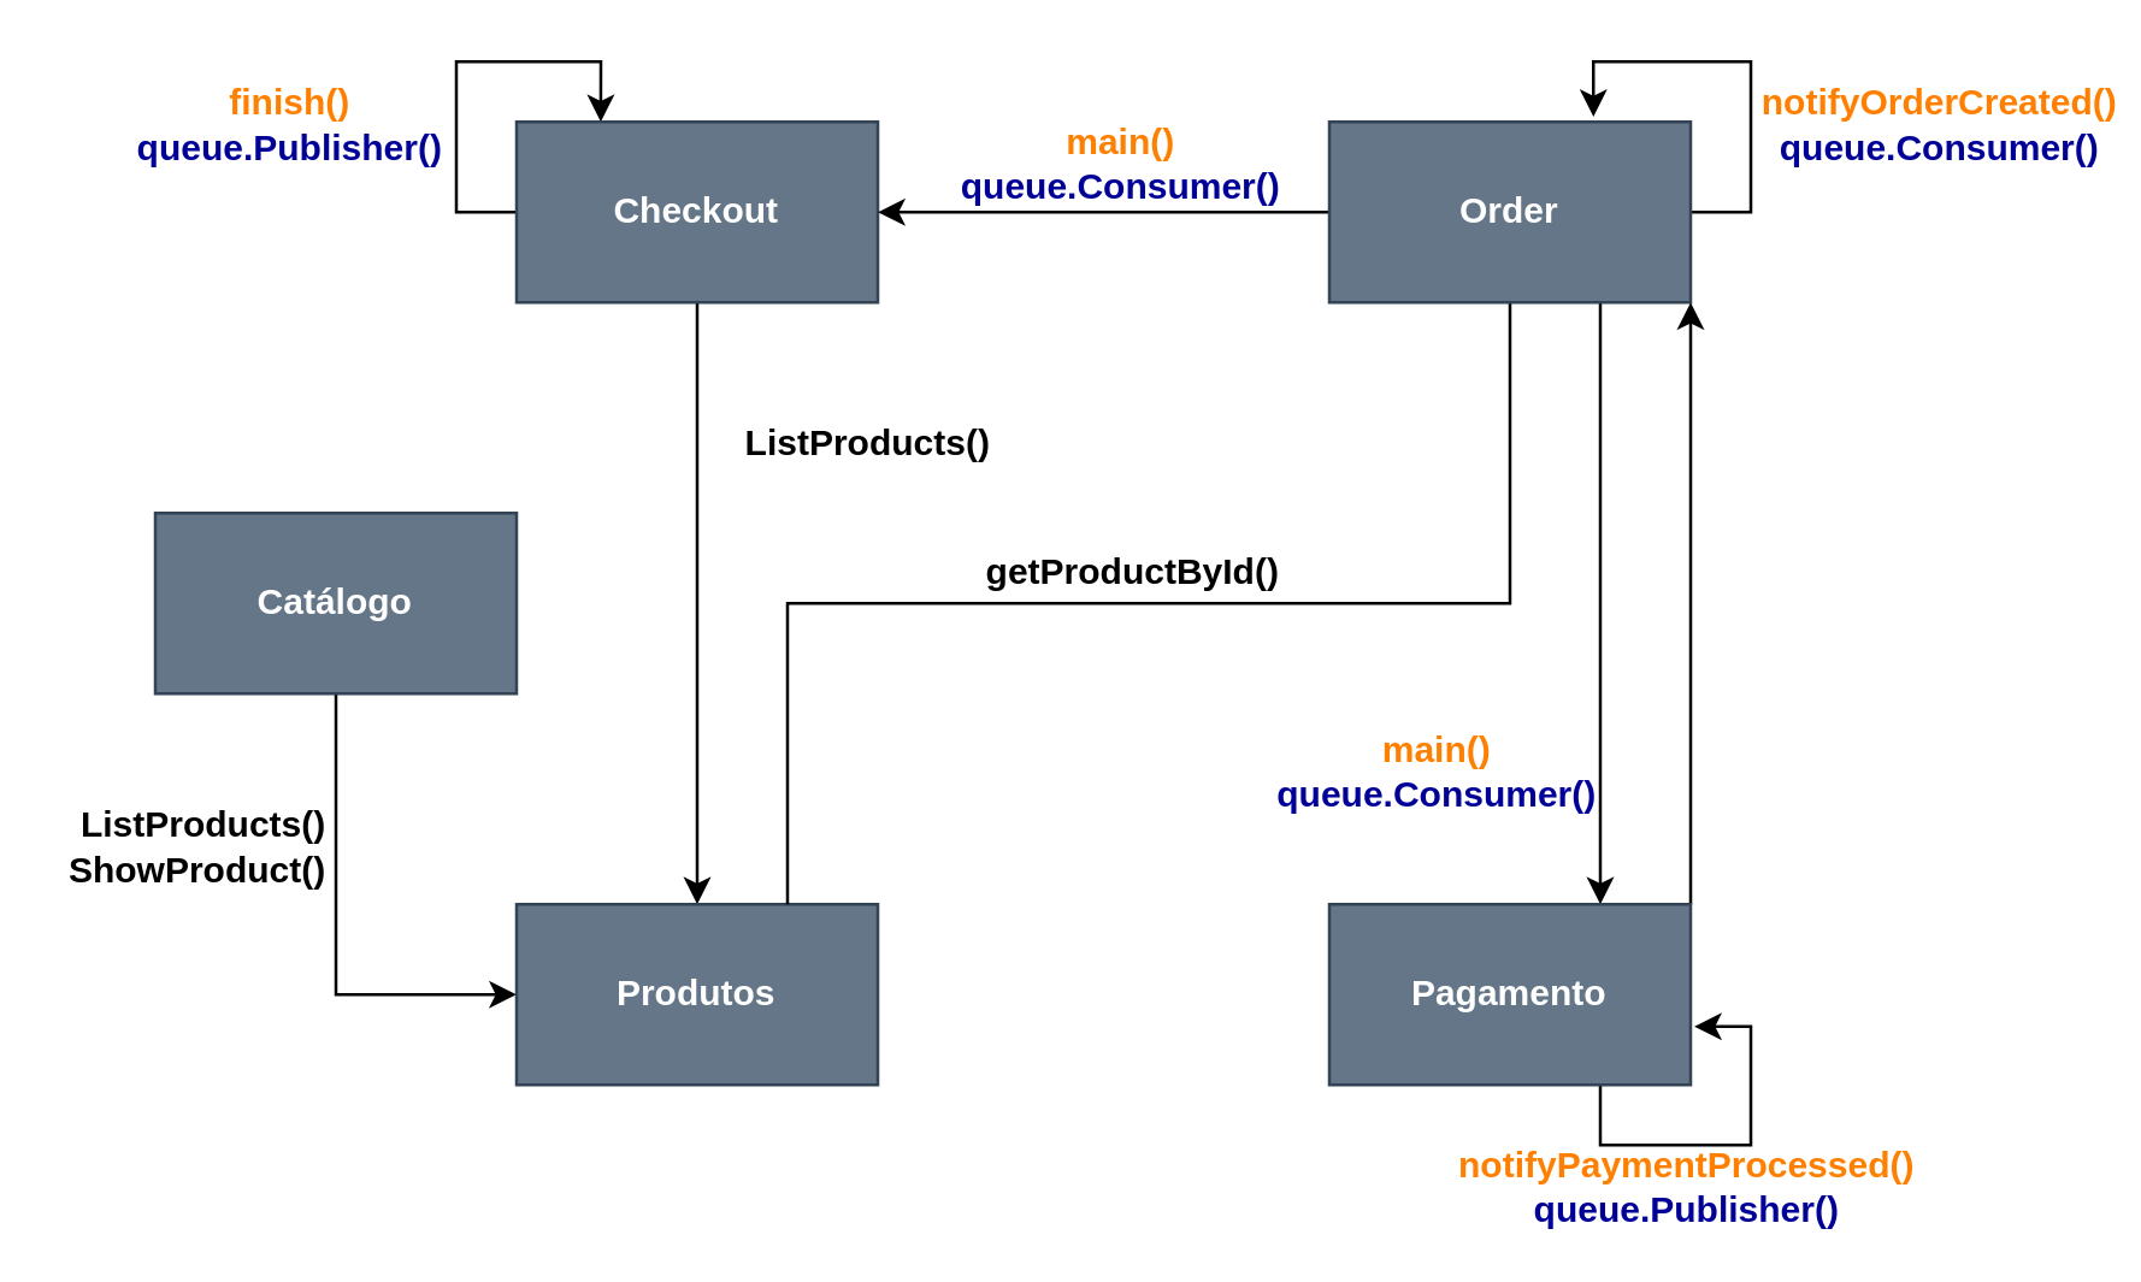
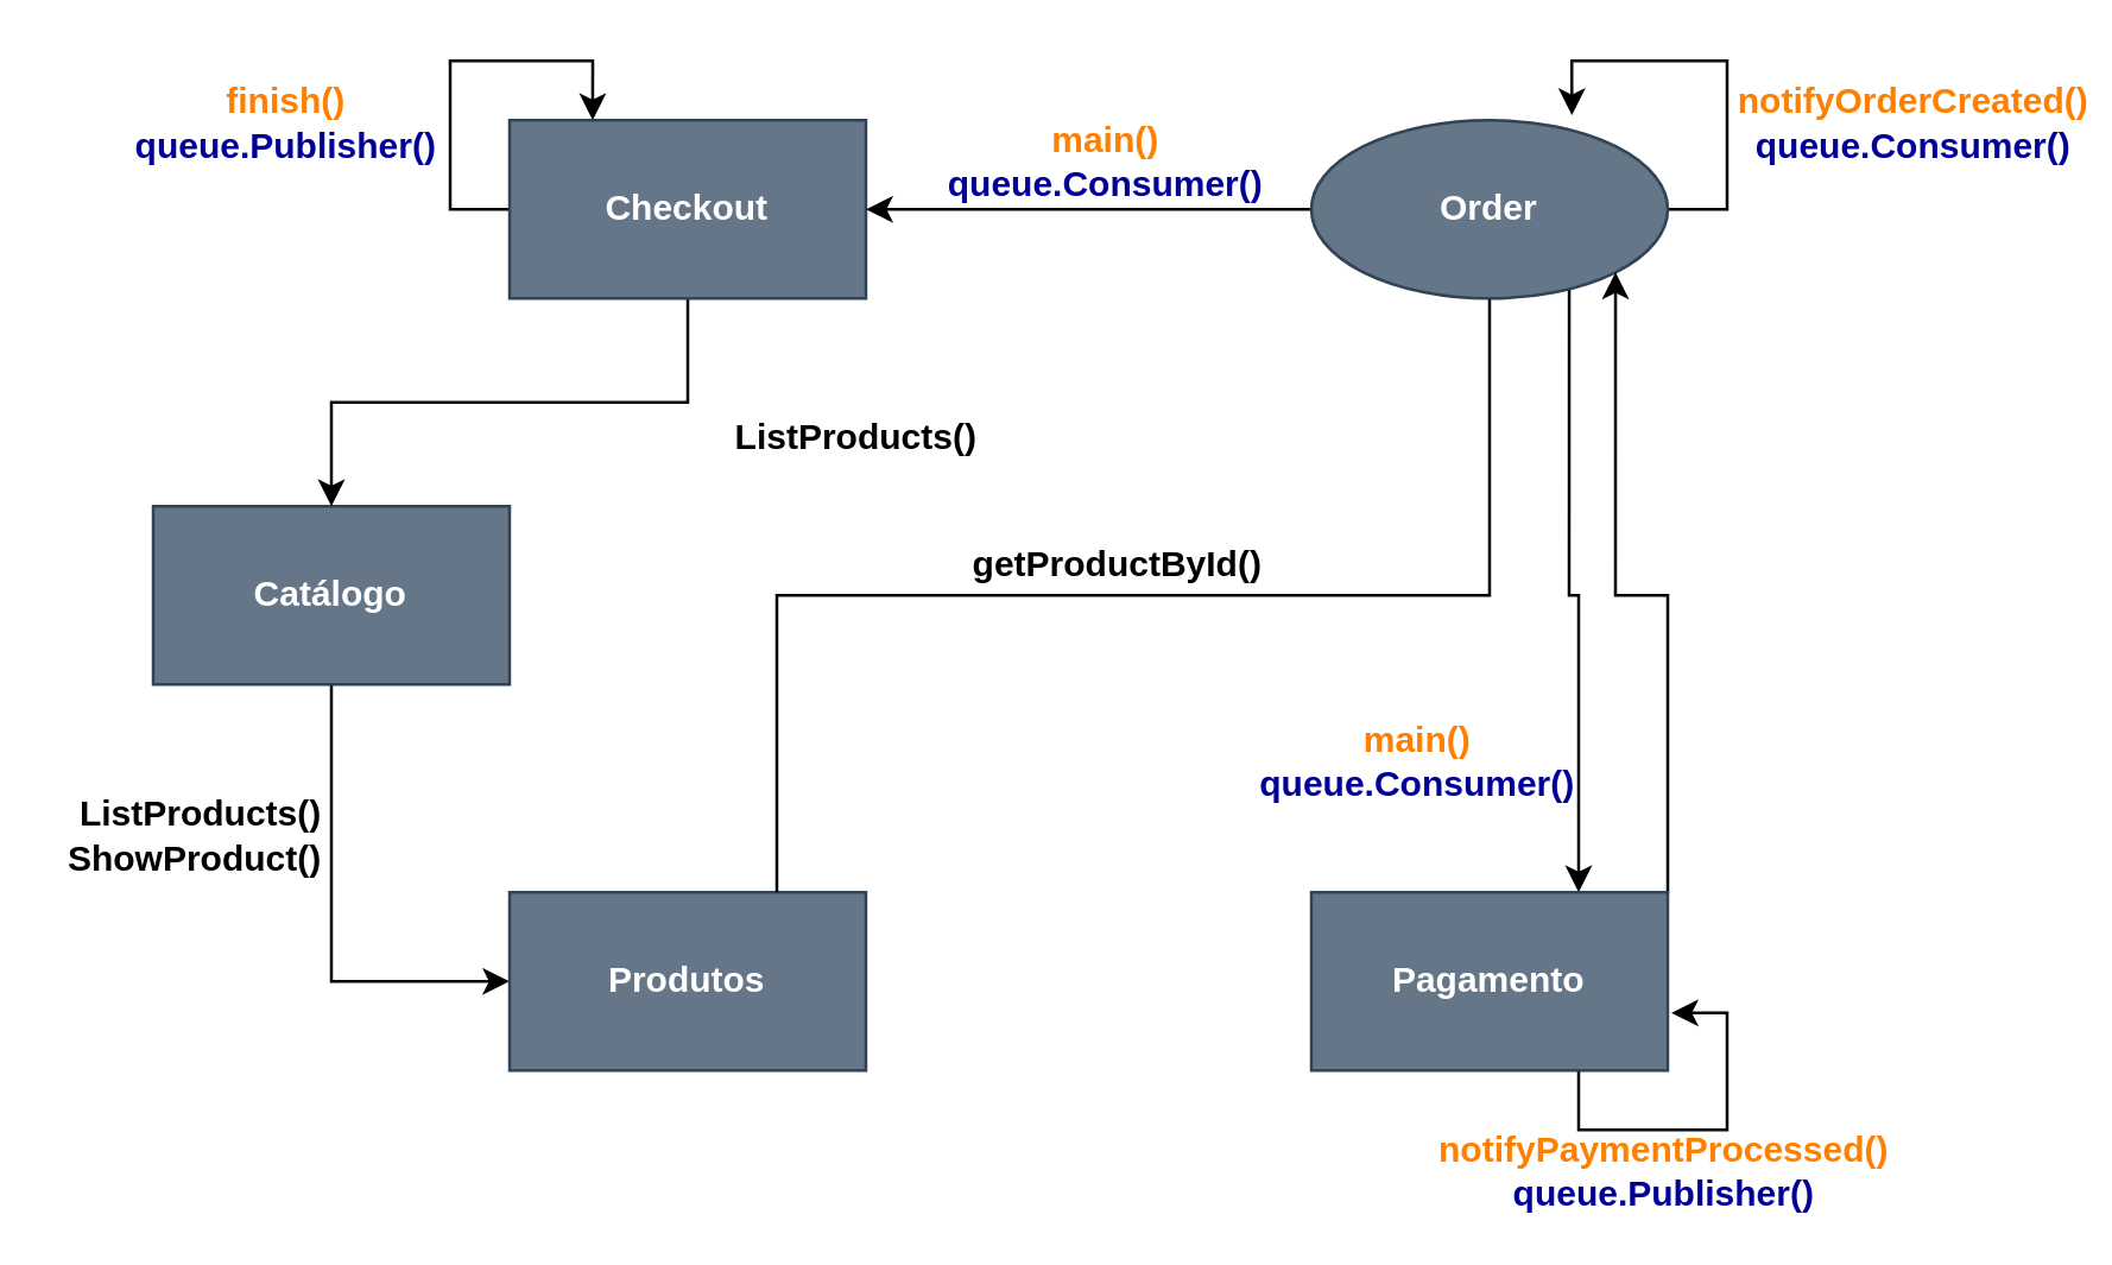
- <mxCell id="12" value="&lt;b&gt;Order&lt;/b&gt;" style="rounded=0;whiteSpace=wrap;html=1;fillColor=#647687;strokeColor=#314354;fontColor=#ffffff;" parent="1" vertex="1"><mxGeometry x="441" y="40" width="120" height="60" as="geometry" /></mxCell>
+ <mxCell id="12" value="&lt;b&gt;Order&lt;/b&gt;" style="ellipse;whiteSpace=wrap;html=1;fillColor=#647687;strokeColor=#314354;fontColor=#ffffff;" parent="1" vertex="1"><mxGeometry x="441" y="40" width="120" height="60" as="geometry" /></mxCell>
- <mxCell id="4" style="edgeStyle=orthogonalEdgeStyle;rounded=0;orthogonalLoop=1;jettySize=auto;html=1;exitX=0.5;exitY=1;exitDx=0;exitDy=0;entryX=0.5;entryY=0;entryDx=0;entryDy=0;" parent="1" source="6" target="7" edge="1"><mxGeometry relative="1" as="geometry" /></mxCell>
+ <mxCell id="4" style="edgeStyle=orthogonalEdgeStyle;rounded=0;orthogonalLoop=1;jettySize=auto;html=1;exitX=0.5;exitY=1;exitDx=0;exitDy=0;" parent="1" source="6" target="3" edge="1"><mxGeometry relative="1" as="geometry" /></mxCell>
